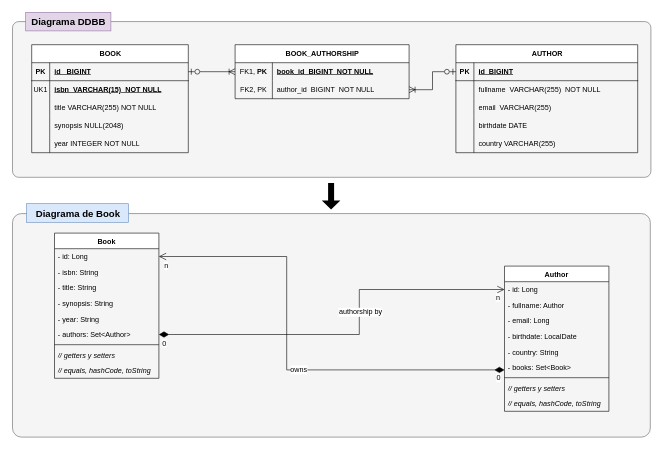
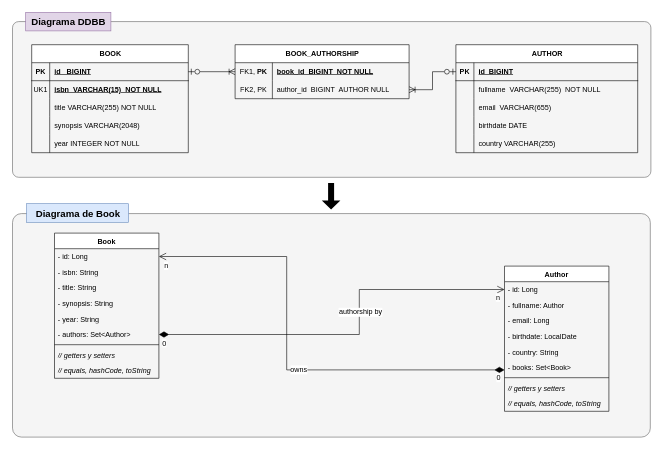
- <mxCell id="75" value="author_id&amp;nbsp; BIGINT&amp;nbsp; NOT NULL" style="shape=partialRectangle;connectable=0;fillColor=none;top=0;left=0;bottom=0;right=0;align=left;spacingLeft=6;overflow=hidden;whiteSpace=wrap;html=1;fontSize=12;" parent="73" vertex="1"><mxGeometry x="62.125" width="227.875" height="30" as="geometry"><mxRectangle width="227.875" height="30" as="alternateBounds" /></mxGeometry></mxCell>
+ <mxCell id="75" value="author_id&amp;nbsp; BIGINT&amp;nbsp; AUTHOR NULL" style="shape=partialRectangle;connectable=0;fillColor=none;top=0;left=0;bottom=0;right=0;align=left;spacingLeft=6;overflow=hidden;whiteSpace=wrap;html=1;fontSize=12;" parent="73" vertex="1"><mxGeometry x="62.125" width="227.875" height="30" as="geometry"><mxRectangle width="227.875" height="30" as="alternateBounds" /></mxGeometry></mxCell>
- <mxCell id="33" value="email&amp;nbsp; VARCHAR(255)" style="shape=partialRectangle;connectable=0;fillColor=none;top=0;left=0;bottom=0;right=0;align=left;spacingLeft=6;overflow=hidden;whiteSpace=wrap;html=1;fontSize=12;" parent="31" vertex="1"><mxGeometry x="30" width="273" height="30" as="geometry"><mxRectangle width="273" height="30" as="alternateBounds" /></mxGeometry></mxCell>
+ <mxCell id="33" value="email&amp;nbsp; VARCHAR(655)" style="shape=partialRectangle;connectable=0;fillColor=none;top=0;left=0;bottom=0;right=0;align=left;spacingLeft=6;overflow=hidden;whiteSpace=wrap;html=1;fontSize=12;" parent="31" vertex="1"><mxGeometry x="30" width="273" height="30" as="geometry"><mxRectangle width="273" height="30" as="alternateBounds" /></mxGeometry></mxCell>
- <mxCell id="20" value="synopsis NULL(2048)" style="shape=partialRectangle;connectable=0;fillColor=none;top=0;left=0;bottom=0;right=0;align=left;spacingLeft=6;overflow=hidden;whiteSpace=wrap;html=1;fontSize=12;" parent="18" vertex="1"><mxGeometry x="30" width="231" height="30" as="geometry"><mxRectangle width="231" height="30" as="alternateBounds" /></mxGeometry></mxCell>
+ <mxCell id="20" value="synopsis VARCHAR(2048)" style="shape=partialRectangle;connectable=0;fillColor=none;top=0;left=0;bottom=0;right=0;align=left;spacingLeft=6;overflow=hidden;whiteSpace=wrap;html=1;fontSize=12;" parent="18" vertex="1"><mxGeometry x="30" width="231" height="30" as="geometry"><mxRectangle width="231" height="30" as="alternateBounds" /></mxGeometry></mxCell>
